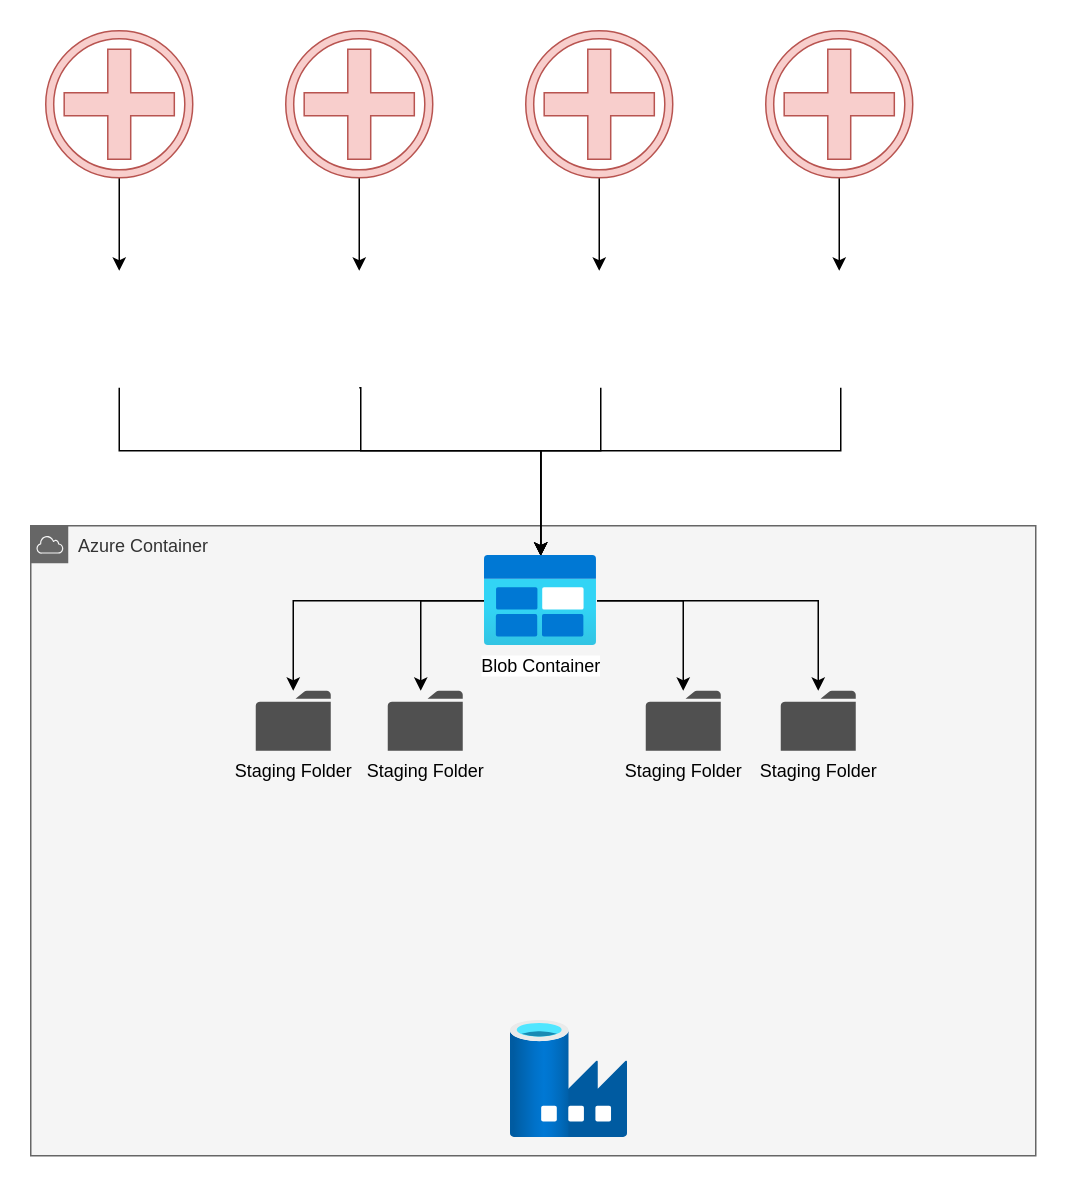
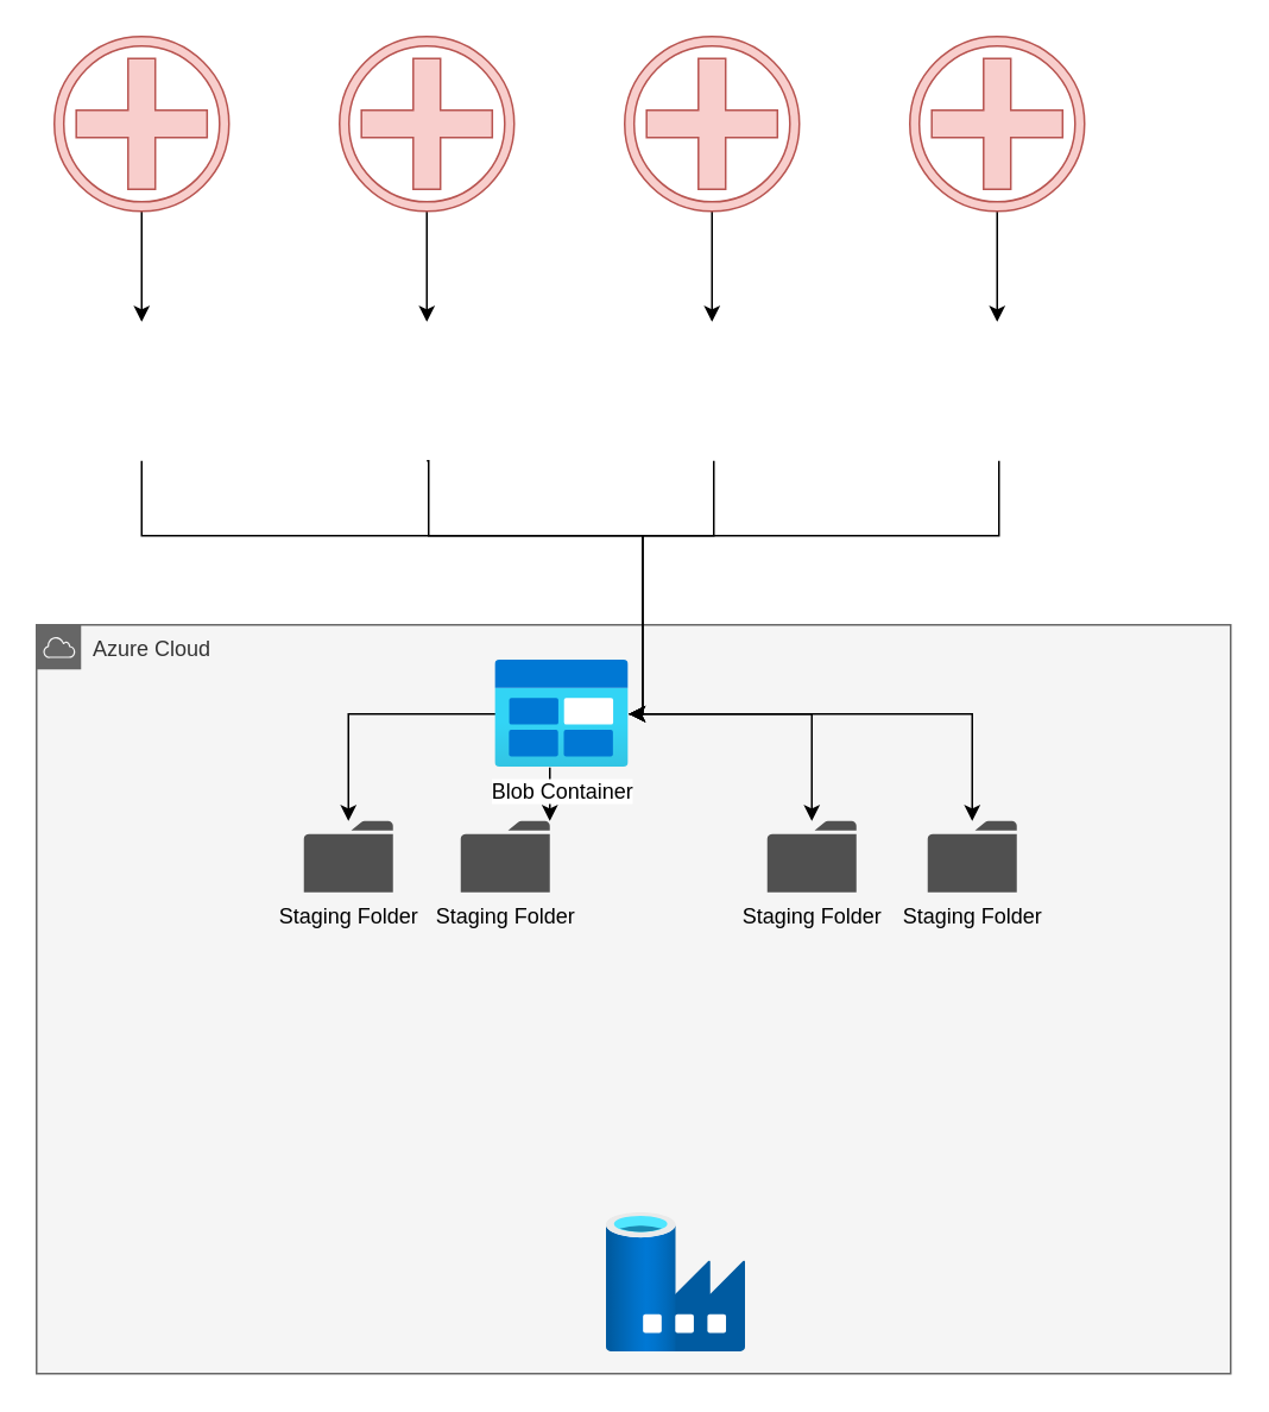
- <mxCell id="2" value="Azure Container" style="sketch=0;outlineConnect=0;html=1;whiteSpace=wrap;fontSize=12;fontStyle=0;shape=mxgraph.aws4.group;grIcon=mxgraph.aws4.group_aws_cloud;strokeColor=#666666;fillColor=#f5f5f5;verticalAlign=top;align=left;spacingLeft=30;dashed=0;fontColor=#333333;" vertex="1" parent="1"><mxGeometry x="20" y="350" width="670" height="420" as="geometry" /></mxCell>
+ <mxCell id="2" value="Azure Cloud" style="sketch=0;outlineConnect=0;html=1;whiteSpace=wrap;fontSize=12;fontStyle=0;shape=mxgraph.aws4.group;grIcon=mxgraph.aws4.group_aws_cloud;strokeColor=#666666;fillColor=#f5f5f5;verticalAlign=top;align=left;spacingLeft=30;dashed=0;fontColor=#333333;" vertex="1" parent="1"><mxGeometry x="20" y="350" width="670" height="420" as="geometry" /></mxCell>
- <mxCell id="23" value="Blob Container" style="aspect=fixed;html=1;points=[];align=center;image;fontSize=12;image=img/lib/azure2/general/Blob_Block.svg;horizontal=1;verticalAlign=top;labelPosition=center;verticalLabelPosition=bottom;" vertex="1" parent="1"><mxGeometry x="322.5" y="370" width="75" height="60" as="geometry" /></mxCell>
+ <mxCell id="23" value="Blob Container" style="aspect=fixed;html=1;points=[];align=center;image;fontSize=12;image=img/lib/azure2/general/Blob_Block.svg;horizontal=1;verticalAlign=top;labelPosition=center;verticalLabelPosition=bottom;" vertex="1" parent="1"><mxGeometry x="277.5" y="370" width="75" height="60" as="geometry" /></mxCell>
